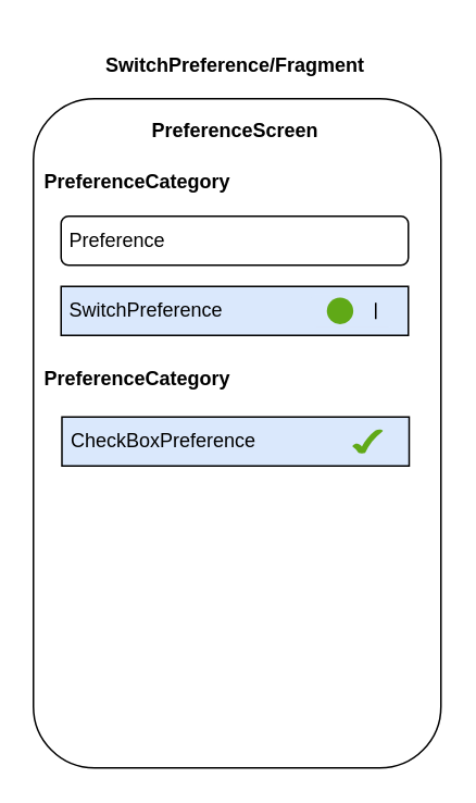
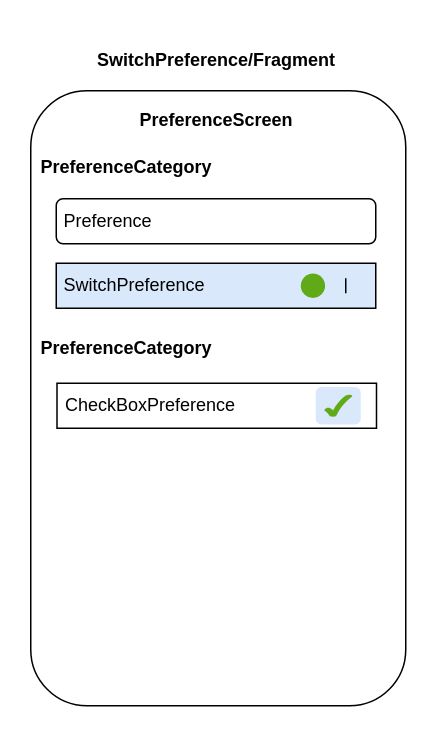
- <mxCell id="5" value="&lt;span&gt;&amp;nbsp;CheckBoxPreference&lt;/span&gt;" style="rounded=0;whiteSpace=wrap;html=1;align=left;fillColor=#dae8fc;" parent="1" vertex="1"><mxGeometry x="37.5" y="255" width="213" height="30" as="geometry" /></mxCell>
+ <mxCell id="5" value="&lt;span&gt;&amp;nbsp;CheckBoxPreference&lt;/span&gt;" style="rounded=0;whiteSpace=wrap;html=1;align=left;" parent="1" vertex="1"><mxGeometry x="37.5" y="255" width="213" height="30" as="geometry" /></mxCell>
